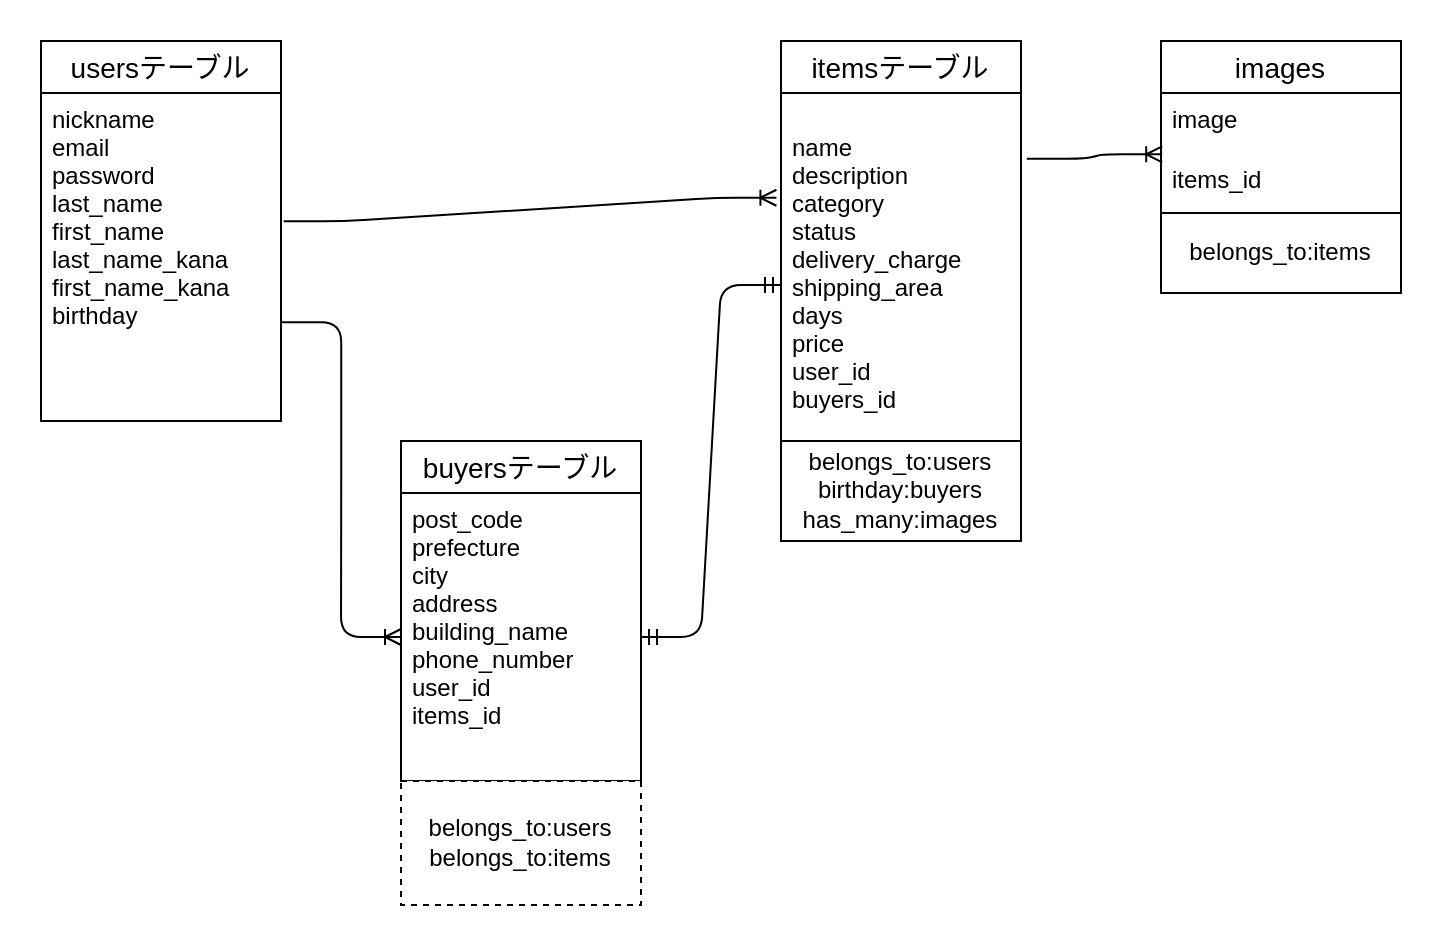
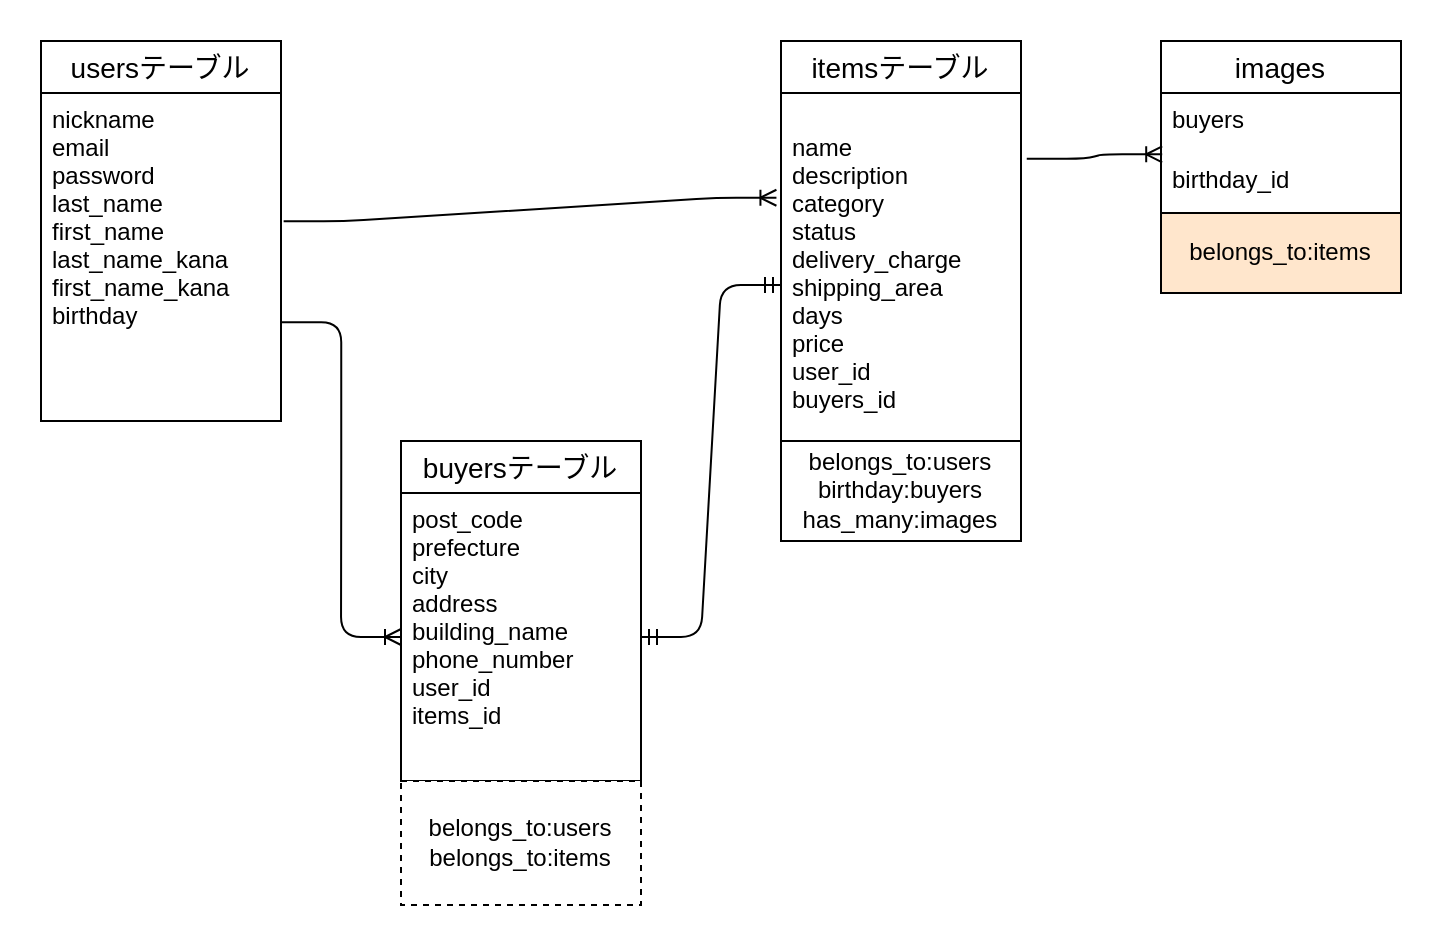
- <mxCell id="14" value="image" style="text;strokeColor=none;fillColor=none;spacingLeft=4;spacingRight=4;overflow=hidden;rotatable=0;points=[[0,0.5],[1,0.5]];portConstraint=eastwest;fontSize=12;" vertex="1" parent="13"><mxGeometry y="26" width="120" height="30" as="geometry" /></mxCell>
+ <mxCell id="14" value="buyers" style="text;strokeColor=none;fillColor=none;spacingLeft=4;spacingRight=4;overflow=hidden;rotatable=0;points=[[0,0.5],[1,0.5]];portConstraint=eastwest;fontSize=12;" vertex="1" parent="13"><mxGeometry y="26" width="120" height="30" as="geometry" /></mxCell>
- <mxCell id="15" value="items_id" style="text;strokeColor=none;fillColor=none;spacingLeft=4;spacingRight=4;overflow=hidden;rotatable=0;points=[[0,0.5],[1,0.5]];portConstraint=eastwest;fontSize=12;" vertex="1" parent="13"><mxGeometry y="56" width="120" height="30" as="geometry" /></mxCell>
+ <mxCell id="15" value="birthday_id" style="text;strokeColor=none;fillColor=none;spacingLeft=4;spacingRight=4;overflow=hidden;rotatable=0;points=[[0,0.5],[1,0.5]];portConstraint=eastwest;fontSize=12;" vertex="1" parent="13"><mxGeometry y="56" width="120" height="30" as="geometry" /></mxCell>
- <mxCell id="16" value="belongs_to:items" style="whiteSpace=wrap;html=1;align=center;" vertex="1" parent="1"><mxGeometry x="580" y="106" width="120" height="40" as="geometry" /></mxCell>
+ <mxCell id="16" value="belongs_to:items" style="whiteSpace=wrap;html=1;align=center;fillColor=#ffe6cc;" vertex="1" parent="1"><mxGeometry x="580" y="106" width="120" height="40" as="geometry" /></mxCell>
